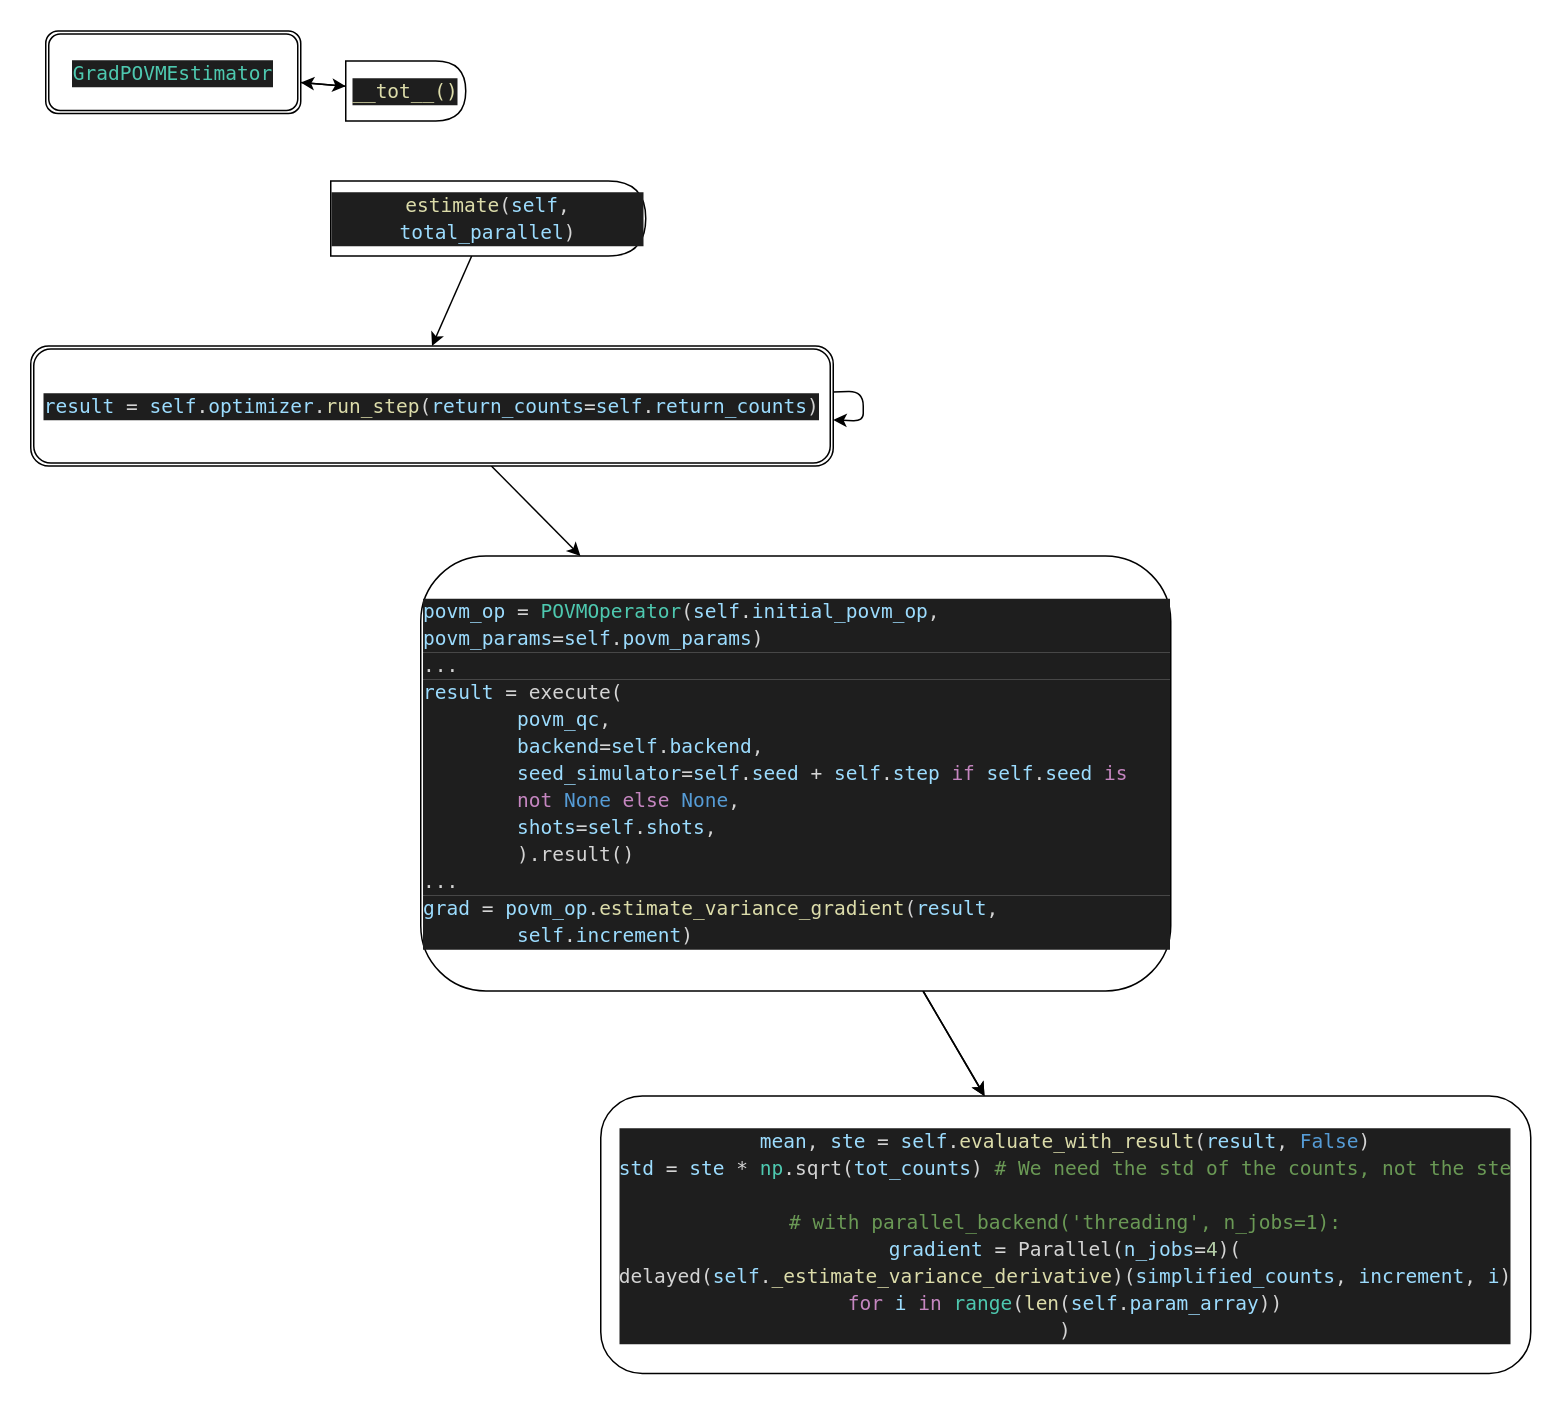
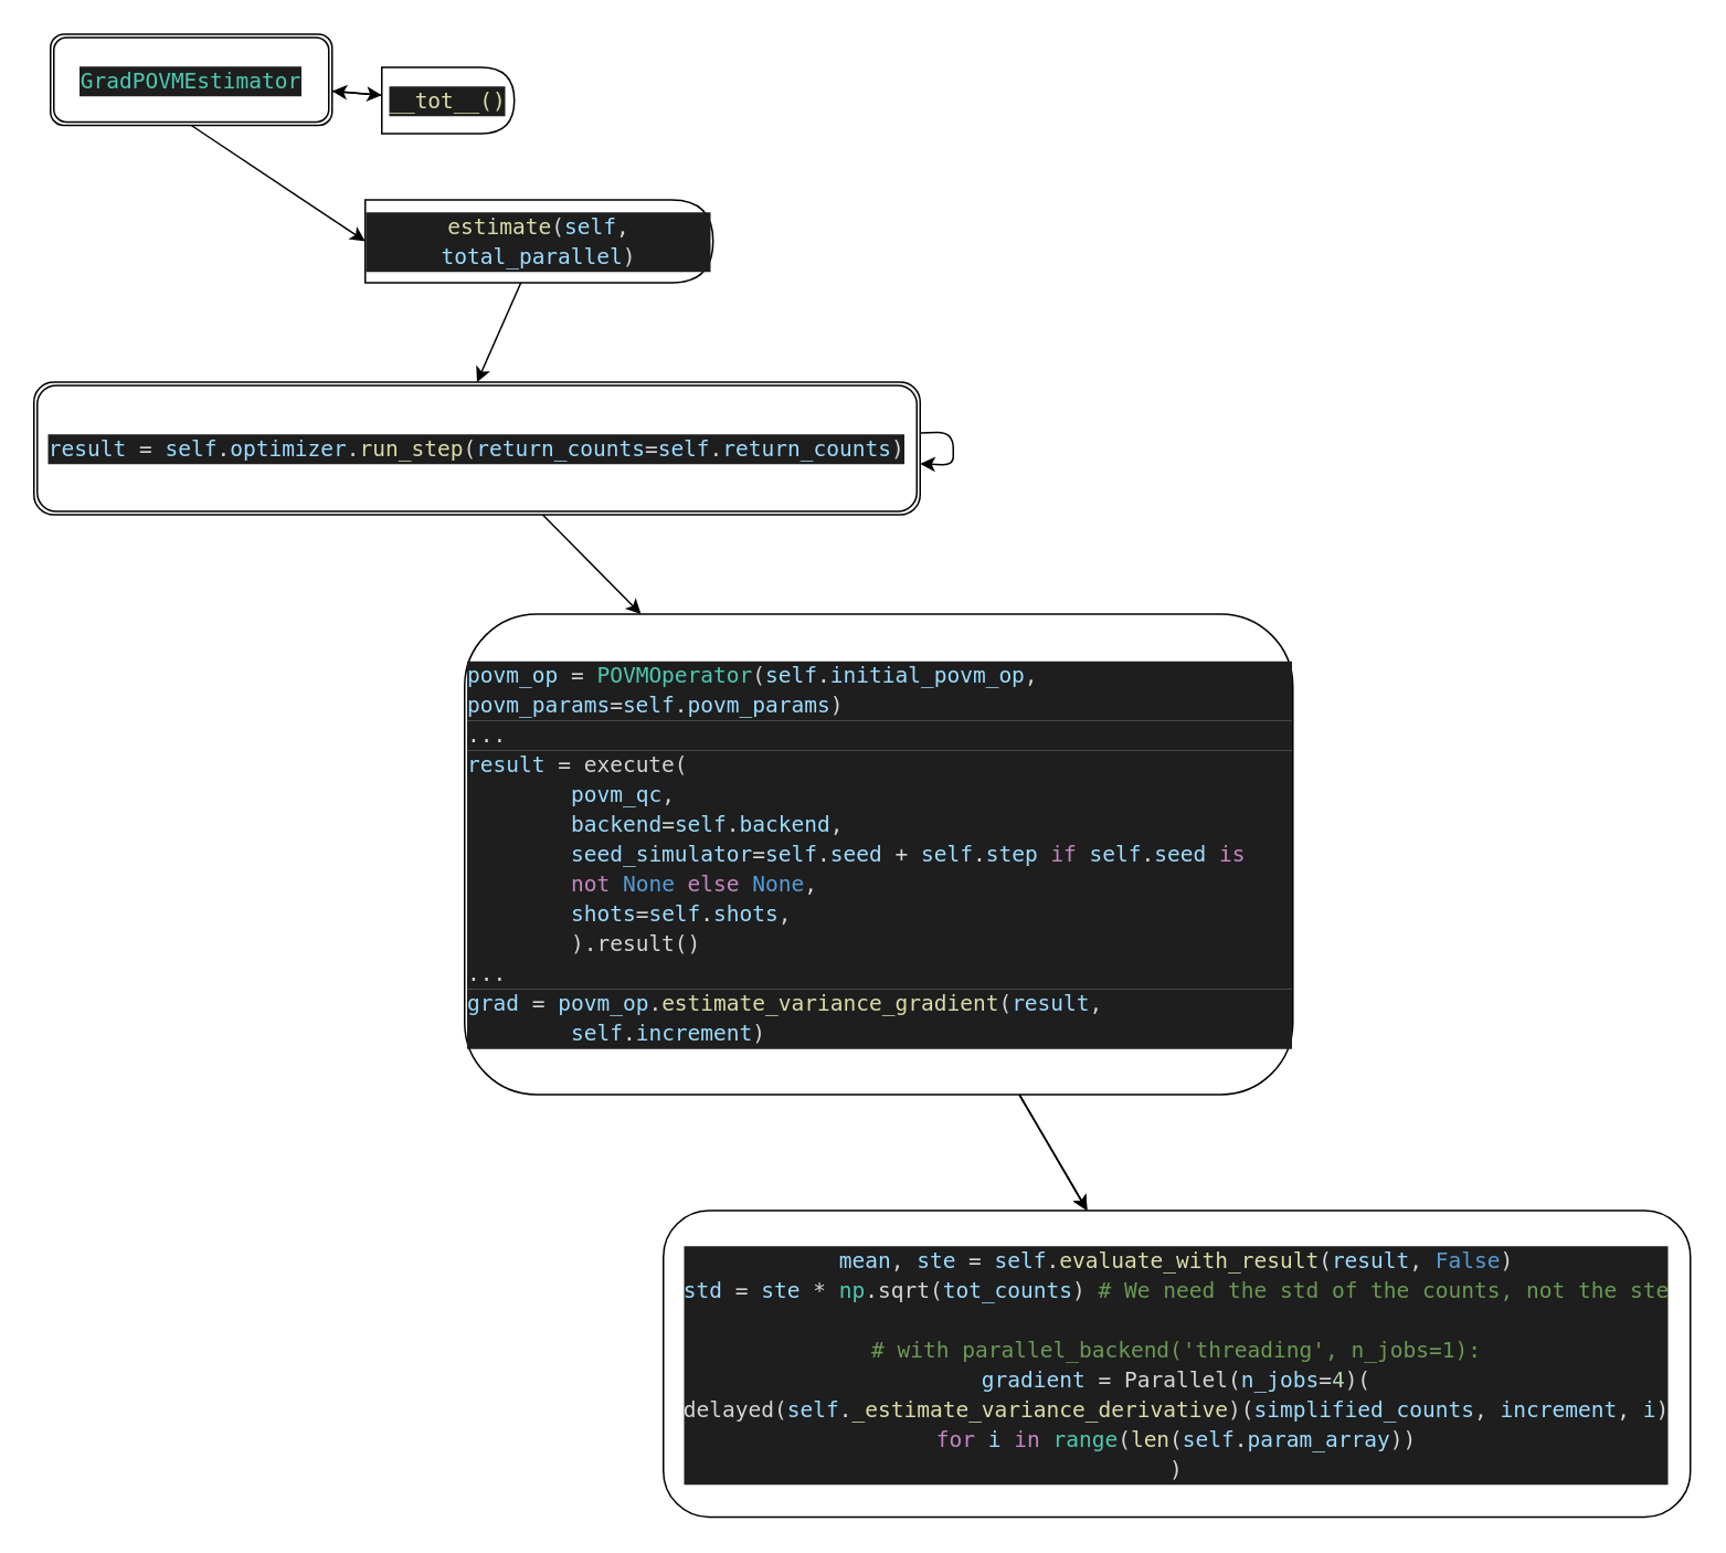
+ <mxCell id="3" style="edgeStyle=none;html=1;exitX=0.5;exitY=1;exitDx=0;exitDy=0;entryX=0;entryY=0.5;entryDx=0;entryDy=0;" parent="1" source="4" target="8" edge="1"><mxGeometry relative="1" as="geometry" /></mxCell>
